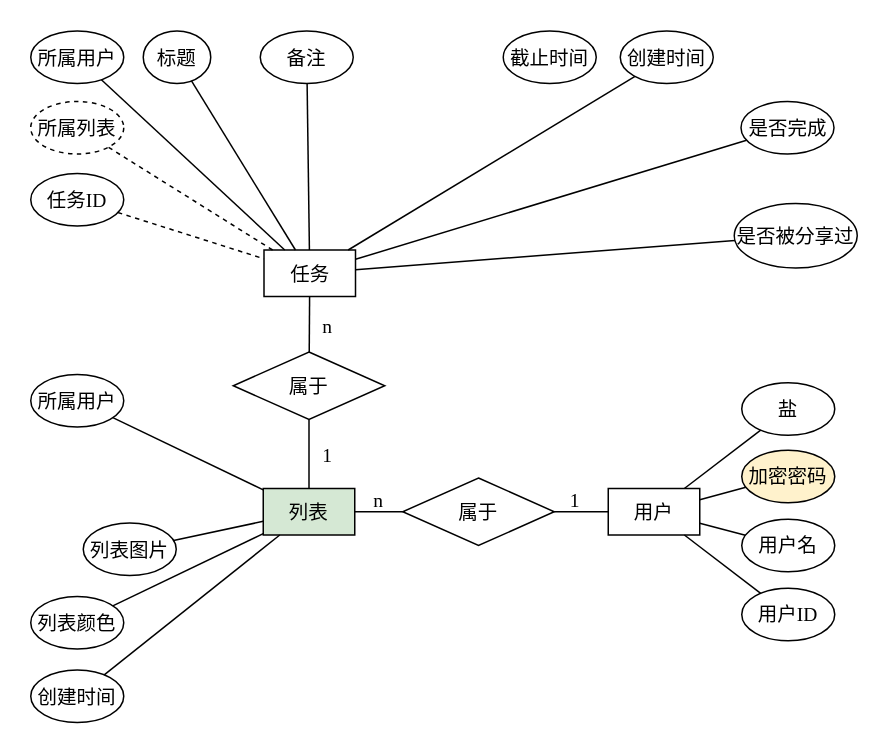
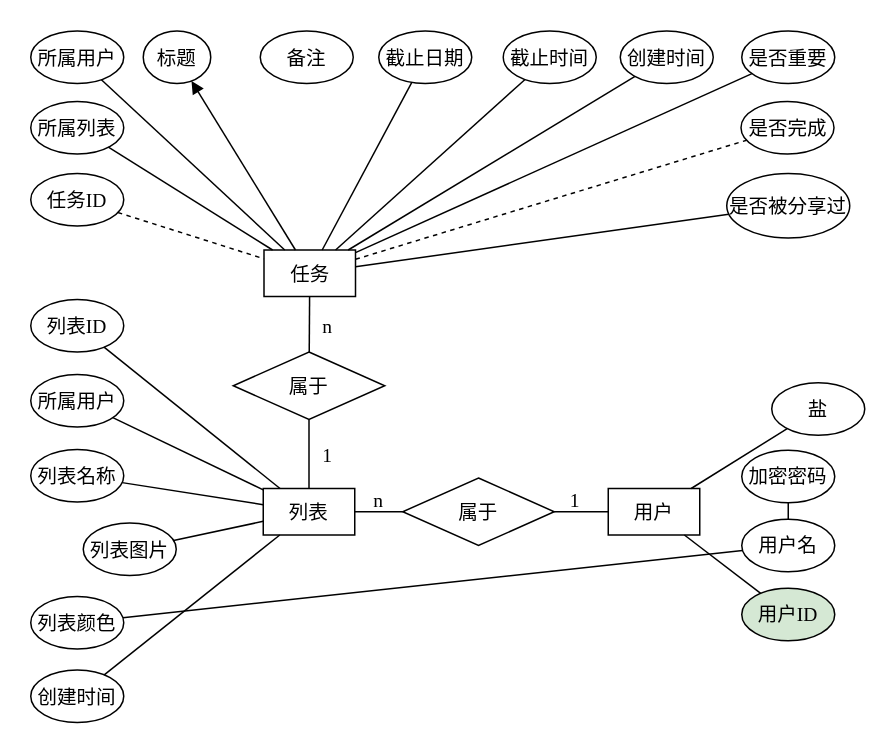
+ <mxCell id="31" value="截止日期" style="ellipse;whiteSpace=wrap;html=1;fontSize=13;fontFamily=宋体;" parent="1" vertex="1"><mxGeometry x="252" y="20" width="62" height="35" as="geometry" /></mxCell>
+ <mxCell id="34" value="是否重要" style="ellipse;whiteSpace=wrap;html=1;fontSize=13;fontFamily=宋体;" parent="1" vertex="1"><mxGeometry x="494" y="20" width="62" height="35" as="geometry" /></mxCell>
- <mxCell id="40" value="" style="endArrow=none;html=1;rounded=0;fontSize=13;fontFamily=宋体;" parent="1" source="25" target="29" edge="1"><mxGeometry width="50" height="50" relative="1" as="geometry"><mxPoint x="220.395" y="176" as="sourcePoint" /><mxPoint x="251.643" y="65.784" as="targetPoint" /></mxGeometry></mxCell>
+ <mxCell id="40" value="" style="endArrow=block;html=1;rounded=0;fontSize=13;fontFamily=宋体;" parent="1" source="25" target="29" edge="1"><mxGeometry width="50" height="50" relative="1" as="geometry"><mxPoint x="220.395" y="176" as="sourcePoint" /><mxPoint x="251.643" y="65.784" as="targetPoint" /></mxGeometry></mxCell>
- <mxCell id="27" value="所属列表" style="ellipse;whiteSpace=wrap;html=1;fontSize=13;fontFamily=宋体;dashed=1;" parent="1" vertex="1"><mxGeometry x="20" y="67" width="62" height="35" as="geometry" /></mxCell>
+ <mxCell id="27" value="所属列表" style="ellipse;whiteSpace=wrap;html=1;fontSize=13;fontFamily=宋体;" parent="1" vertex="1"><mxGeometry x="20" y="67" width="62" height="35" as="geometry" /></mxCell>
+ <mxCell id="45" value="" style="endArrow=none;html=1;rounded=0;fontSize=13;fontFamily=宋体;" parent="1" source="25" target="34" edge="1"><mxGeometry width="50" height="50" relative="1" as="geometry"><mxPoint x="246.5" y="193.749" as="sourcePoint" /><mxPoint x="377.719" y="203.423" as="targetPoint" /></mxGeometry></mxCell>
+ <mxCell id="43" value="" style="endArrow=none;html=1;rounded=0;fontSize=13;fontFamily=宋体;" parent="1" source="25" target="32" edge="1"><mxGeometry width="50" height="50" relative="1" as="geometry"><mxPoint x="246.5" y="177.08" as="sourcePoint" /><mxPoint x="384.726" y="111.731" as="targetPoint" /></mxGeometry></mxCell>
+ <mxCell id="42" value="" style="endArrow=none;html=1;rounded=0;fontSize=13;fontFamily=宋体;" parent="1" source="25" target="31" edge="1"><mxGeometry width="50" height="50" relative="1" as="geometry"><mxPoint x="236.864" y="176" as="sourcePoint" /><mxPoint x="389.735" y="62.43" as="targetPoint" /></mxGeometry></mxCell>
- <mxCell id="41" value="" style="endArrow=none;html=1;rounded=0;fontSize=13;fontFamily=宋体;" parent="1" source="25" target="30" edge="1"><mxGeometry width="50" height="50" relative="1" as="geometry"><mxPoint x="228.621" y="176" as="sourcePoint" /><mxPoint x="319.501" y="64.387" as="targetPoint" /></mxGeometry></mxCell>
- <mxCell id="37" value="" style="endArrow=none;html=1;rounded=0;fontSize=13;fontFamily=宋体;dashed=1;" parent="1" source="25" target="27" edge="1"><mxGeometry width="50" height="50" relative="1" as="geometry"><mxPoint x="-32.731" y="150.84" as="sourcePoint" /><mxPoint x="84.688" y="245" as="targetPoint" /></mxGeometry></mxCell>
+ <mxCell id="37" value="" style="endArrow=none;html=1;rounded=0;fontSize=13;fontFamily=宋体;" parent="1" source="25" target="27" edge="1"><mxGeometry width="50" height="50" relative="1" as="geometry"><mxPoint x="-32.731" y="150.84" as="sourcePoint" /><mxPoint x="84.688" y="245" as="targetPoint" /></mxGeometry></mxCell>
- <mxCell id="46" value="" style="endArrow=none;html=1;rounded=0;fontSize=13;fontFamily=宋体;" parent="1" source="25" target="35" edge="1"><mxGeometry width="50" height="50" relative="1" as="geometry"><mxPoint x="246.5" y="201.646" as="sourcePoint" /><mxPoint x="381.764" y="246.643" as="targetPoint" /></mxGeometry></mxCell>
+ <mxCell id="46" value="" style="endArrow=none;html=1;rounded=0;fontSize=13;fontFamily=宋体;dashed=1;" parent="1" source="25" target="35" edge="1"><mxGeometry width="50" height="50" relative="1" as="geometry"><mxPoint x="246.5" y="201.646" as="sourcePoint" /><mxPoint x="381.764" y="246.643" as="targetPoint" /></mxGeometry></mxCell>
- <mxCell id="36" value="是否被分享过" style="ellipse;whiteSpace=wrap;html=1;fontSize=13;fontFamily=宋体;" parent="1" vertex="1"><mxGeometry x="489" y="135" width="82" height="43" as="geometry" /></mxCell>
+ <mxCell id="36" value="是否被分享过" style="ellipse;whiteSpace=wrap;html=1;fontSize=13;fontFamily=宋体;" parent="1" vertex="1"><mxGeometry x="484" y="115" width="82" height="43" as="geometry" /></mxCell>
+ <mxCell id="4" value="列表ID" style="ellipse;whiteSpace=wrap;html=1;fontSize=13;fontFamily=宋体;" parent="1" vertex="1"><mxGeometry x="20" y="199" width="62" height="35" as="geometry" /></mxCell>
- <mxCell id="10" value="盐" style="ellipse;whiteSpace=wrap;html=1;fontSize=13;fontFamily=宋体;" parent="1" vertex="1"><mxGeometry x="494" y="254.5" width="62" height="35" as="geometry" /></mxCell>
+ <mxCell id="10" value="盐" style="ellipse;whiteSpace=wrap;html=1;fontSize=13;fontFamily=宋体;" parent="1" vertex="1"><mxGeometry x="514" y="254.5" width="62" height="35" as="geometry" /></mxCell>
+ <mxCell id="19" value="" style="endArrow=none;html=1;rounded=0;fontSize=13;fontFamily=宋体;" parent="1" source="4" target="3" edge="1"><mxGeometry width="50" height="50" relative="1" as="geometry"><mxPoint x="370.498" y="461.054" as="sourcePoint" /><mxPoint x="454.822" y="391" as="targetPoint" /></mxGeometry></mxCell>
+ <mxCell id="5" value="列表名称" style="ellipse;whiteSpace=wrap;html=1;fontSize=13;fontFamily=宋体;" parent="1" vertex="1"><mxGeometry x="20" y="299" width="62" height="35" as="geometry" /></mxCell>
- <mxCell id="9" value="加密密码" style="ellipse;whiteSpace=wrap;html=1;fontSize=13;fontFamily=宋体;fillColor=#fff2cc;" parent="1" vertex="1"><mxGeometry x="494" y="299.5" width="62" height="35" as="geometry" /></mxCell>
+ <mxCell id="9" value="加密密码" style="ellipse;whiteSpace=wrap;html=1;fontSize=13;fontFamily=宋体;" parent="1" vertex="1"><mxGeometry x="494" y="299.5" width="62" height="35" as="geometry" /></mxCell>
+ <mxCell id="21" value="" style="endArrow=none;html=1;rounded=0;fontSize=13;fontFamily=宋体;" parent="1" source="5" target="3" edge="1"><mxGeometry width="50" height="50" relative="1" as="geometry"><mxPoint x="229.432" y="164.421" as="sourcePoint" /><mxPoint x="340.576" y="243" as="targetPoint" /></mxGeometry></mxCell>
- <mxCell id="13" value="" style="endArrow=none;html=1;rounded=0;fontSize=13;fontFamily=宋体;" parent="1" source="9" target="6" edge="1"><mxGeometry width="50" height="50" relative="1" as="geometry"><mxPoint x="439.044" y="433.336" as="sourcePoint" /><mxPoint x="462.998" y="366" as="targetPoint" /></mxGeometry></mxCell>
+ <mxCell id="13" value="" style="endArrow=none;html=1;rounded=0;fontSize=13;fontFamily=宋体;" parent="1" source="9" target="8" edge="1"><mxGeometry width="50" height="50" relative="1" as="geometry"><mxPoint x="439.044" y="433.336" as="sourcePoint" /><mxPoint x="462.998" y="366" as="targetPoint" /></mxGeometry></mxCell>
- <mxCell id="3" value="列表" style="rounded=0;whiteSpace=wrap;html=1;fontSize=13;fontFamily=宋体;fillColor=#d5e8d4;" parent="1" vertex="1"><mxGeometry x="175" y="325" width="61" height="31" as="geometry" /></mxCell>
+ <mxCell id="3" value="列表" style="rounded=0;whiteSpace=wrap;html=1;fontSize=13;fontFamily=宋体;" parent="1" vertex="1"><mxGeometry x="175" y="325" width="61" height="31" as="geometry" /></mxCell>
- <mxCell id="12" value="" style="endArrow=none;html=1;rounded=0;fontSize=13;fontFamily=宋体;" parent="1" source="8" target="6" edge="1"><mxGeometry width="50" height="50" relative="1" as="geometry"><mxPoint x="369.075" y="435.894" as="sourcePoint" /><mxPoint x="450.443" y="366" as="targetPoint" /></mxGeometry></mxCell>
- <mxCell id="23" value="" style="endArrow=none;html=1;rounded=0;fontSize=13;fontFamily=宋体;" parent="1" source="16" target="3" edge="1"><mxGeometry width="50" height="50" relative="1" as="geometry"><mxPoint x="237" y="272" as="sourcePoint" /><mxPoint x="332" y="261.834" as="targetPoint" /></mxGeometry></mxCell>
+ <mxCell id="23" value="" style="endArrow=none;html=1;rounded=0;fontSize=13;fontFamily=宋体;" parent="1" source="16" target="8" edge="1"><mxGeometry width="50" height="50" relative="1" as="geometry"><mxPoint x="237" y="272" as="sourcePoint" /><mxPoint x="332" y="261.834" as="targetPoint" /></mxGeometry></mxCell>
- <mxCell id="7" value="用户&lt;font face=&quot;Times New Roman&quot;&gt;ID&lt;/font&gt;" style="ellipse;whiteSpace=wrap;html=1;fontSize=13;fontFamily=宋体;" parent="1" vertex="1"><mxGeometry x="494" y="391.5" width="62" height="35" as="geometry" /></mxCell>
+ <mxCell id="7" value="用户&lt;font face=&quot;Times New Roman&quot;&gt;ID&lt;/font&gt;" style="ellipse;whiteSpace=wrap;html=1;fontSize=13;fontFamily=宋体;fillColor=#d5e8d4;" parent="1" vertex="1"><mxGeometry x="494" y="391.5" width="62" height="35" as="geometry" /></mxCell>
